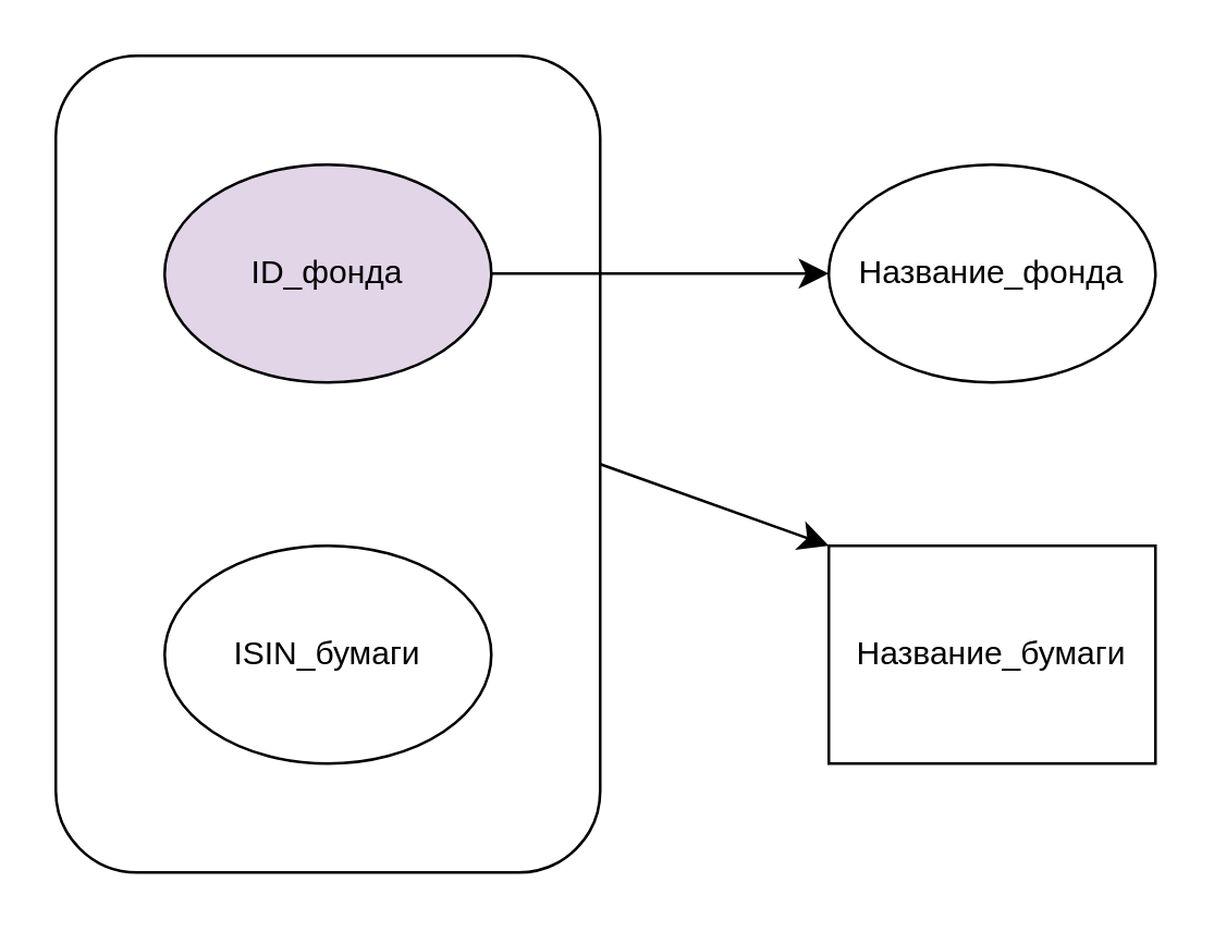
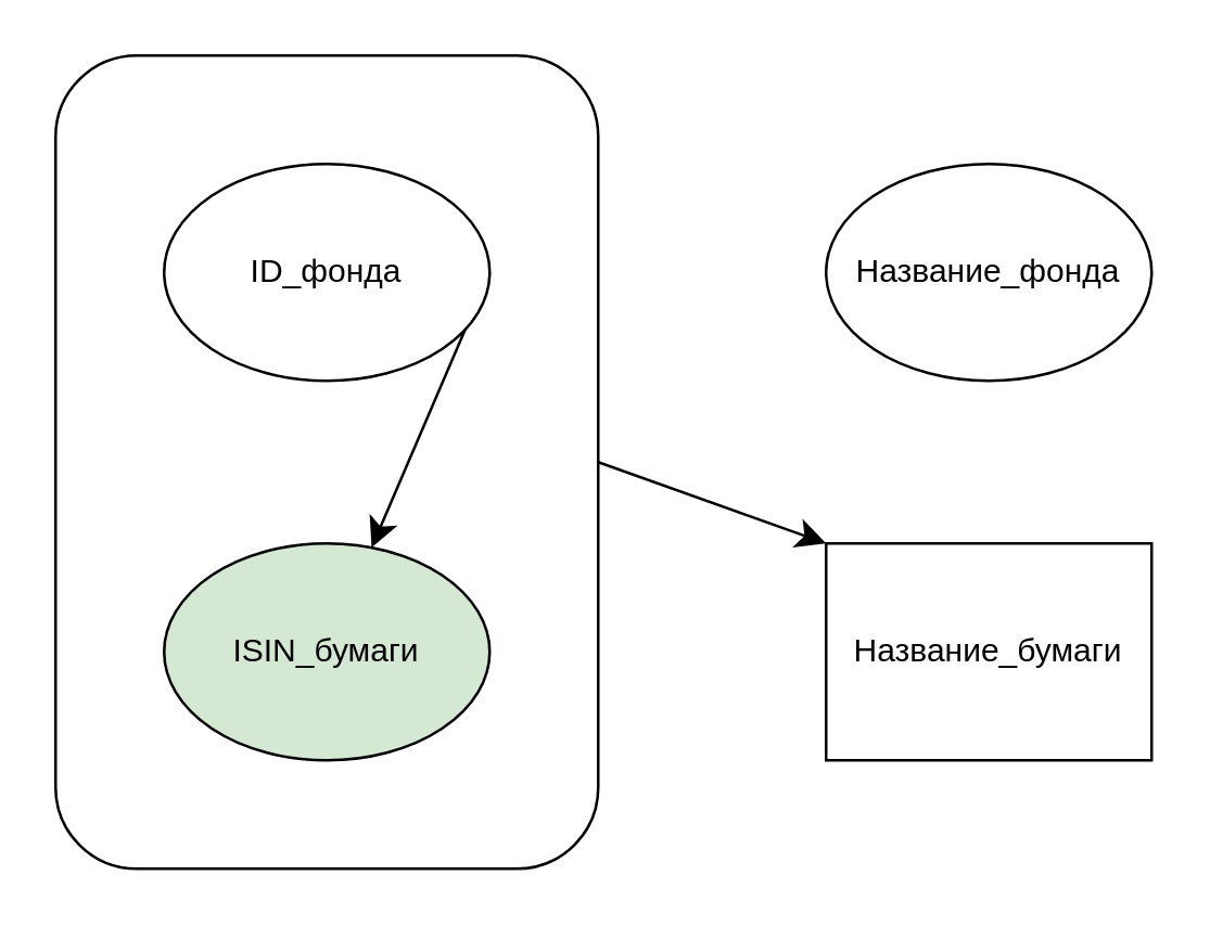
- <mxCell id="4" value="ID_фонда" style="ellipse;whiteSpace=wrap;html=1;fillColor=#e1d5e7;" vertex="1" parent="1"><mxGeometry x="60" y="60" width="120" height="80" as="geometry" /></mxCell>
+ <mxCell id="4" value="ID_фонда" style="ellipse;whiteSpace=wrap;html=1;" vertex="1" parent="1"><mxGeometry x="60" y="60" width="120" height="80" as="geometry" /></mxCell>
- <mxCell id="3" style="edgeStyle=none;curved=1;rounded=0;orthogonalLoop=1;jettySize=auto;html=1;exitX=1;exitY=0.5;exitDx=0;exitDy=0;fontSize=12;startSize=8;endSize=8;entryX=0;entryY=0.5;entryDx=0;entryDy=0;" edge="1" parent="1" source="4" target="7"><mxGeometry relative="1" as="geometry"><mxPoint x="300" y="100" as="targetPoint" /></mxGeometry></mxCell>
+ <mxCell id="3" style="edgeStyle=none;curved=1;rounded=0;orthogonalLoop=1;jettySize=auto;html=1;exitX=1;exitY=0.5;exitDx=0;exitDy=0;fontSize=12;startSize=8;endSize=8;" edge="1" parent="1" source="4" target="6"><mxGeometry relative="1" as="geometry"><mxPoint x="300" y="100" as="targetPoint" /></mxGeometry></mxCell>
- <mxCell id="6" value="ISIN_бумаги" style="ellipse;whiteSpace=wrap;html=1;" vertex="1" parent="1"><mxGeometry x="60" y="200" width="120" height="80" as="geometry" /></mxCell>
+ <mxCell id="6" value="ISIN_бумаги" style="ellipse;whiteSpace=wrap;html=1;fillColor=#d5e8d4;" vertex="1" parent="1"><mxGeometry x="60" y="200" width="120" height="80" as="geometry" /></mxCell>
